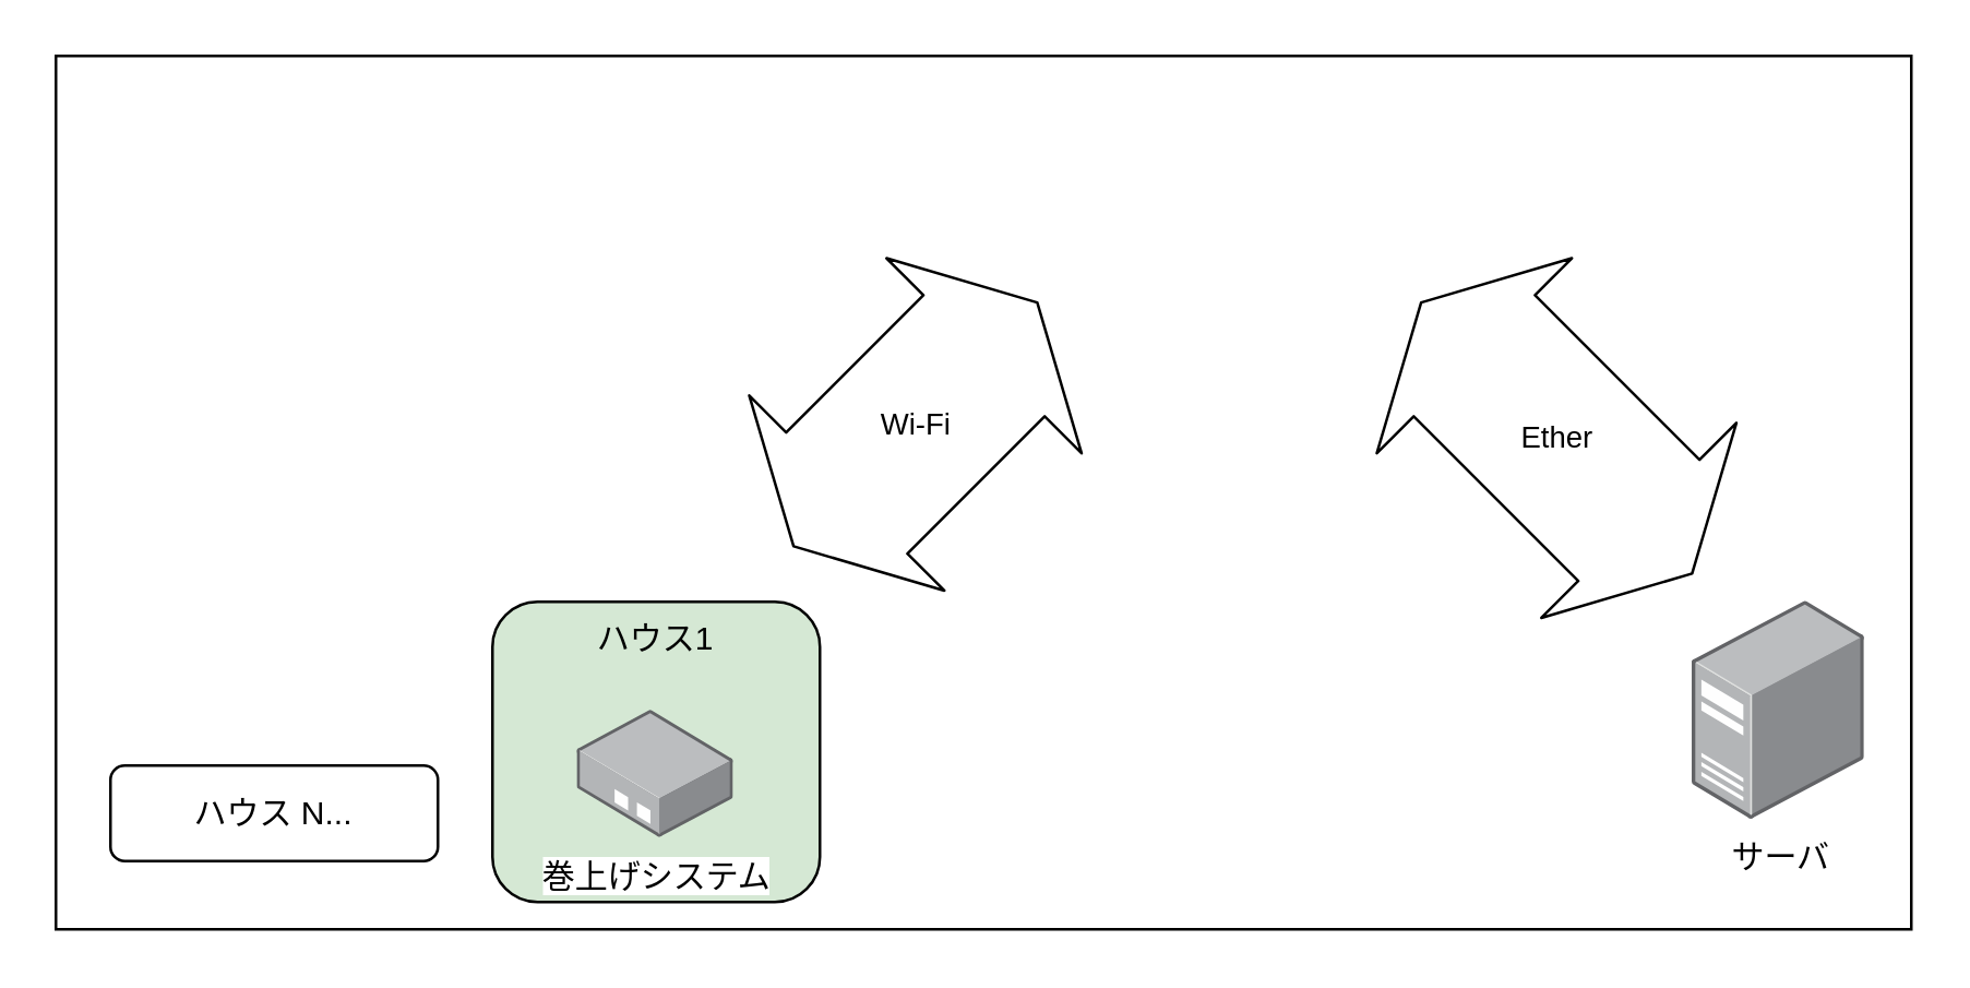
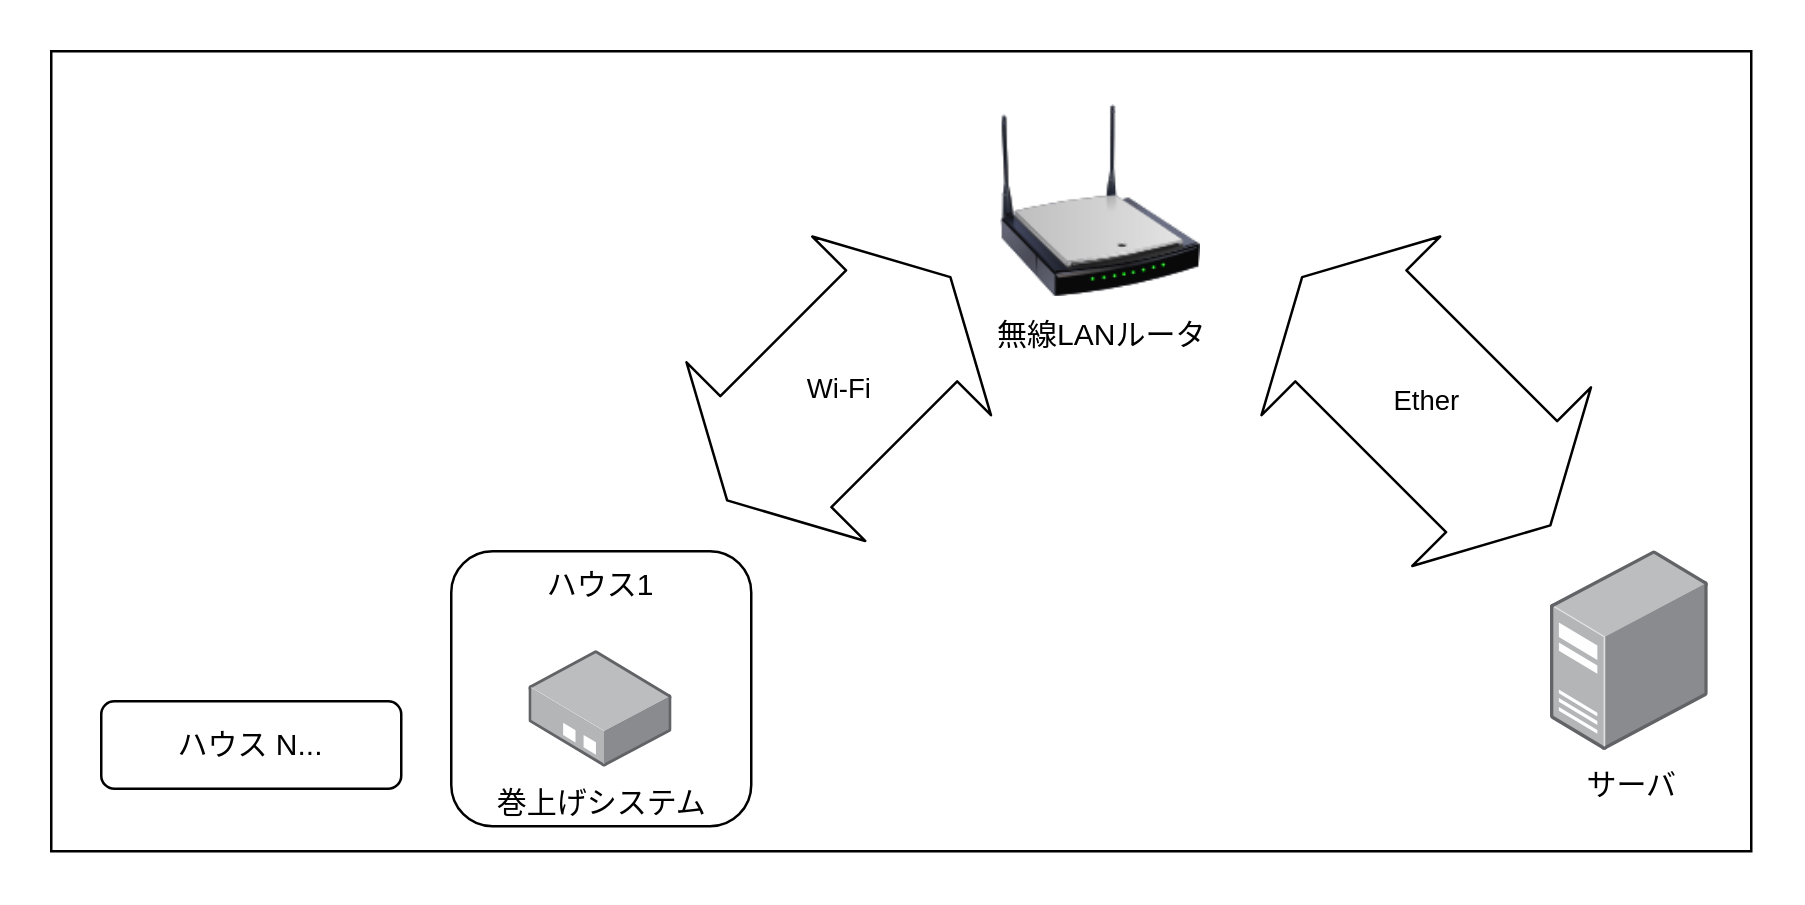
+ <mxCell id="3" value="無線LANルータ" style="image;html=1;image=img/lib/clip_art/networking/Wireless_Router_N_128x128.png" parent="1" vertex="1"><mxGeometry x="400" y="40" width="80" height="80" as="geometry" /></mxCell>
- <mxCell id="4" value="ハウス1" style="rounded=1;whiteSpace=wrap;html=1;verticalAlign=top;fillColor=#d5e8d4;" parent="1" vertex="1"><mxGeometry x="180" y="220" width="120" height="110" as="geometry" /></mxCell>
+ <mxCell id="4" value="ハウス1" style="rounded=1;whiteSpace=wrap;html=1;verticalAlign=top;" parent="1" vertex="1"><mxGeometry x="180" y="220" width="120" height="110" as="geometry" /></mxCell>
